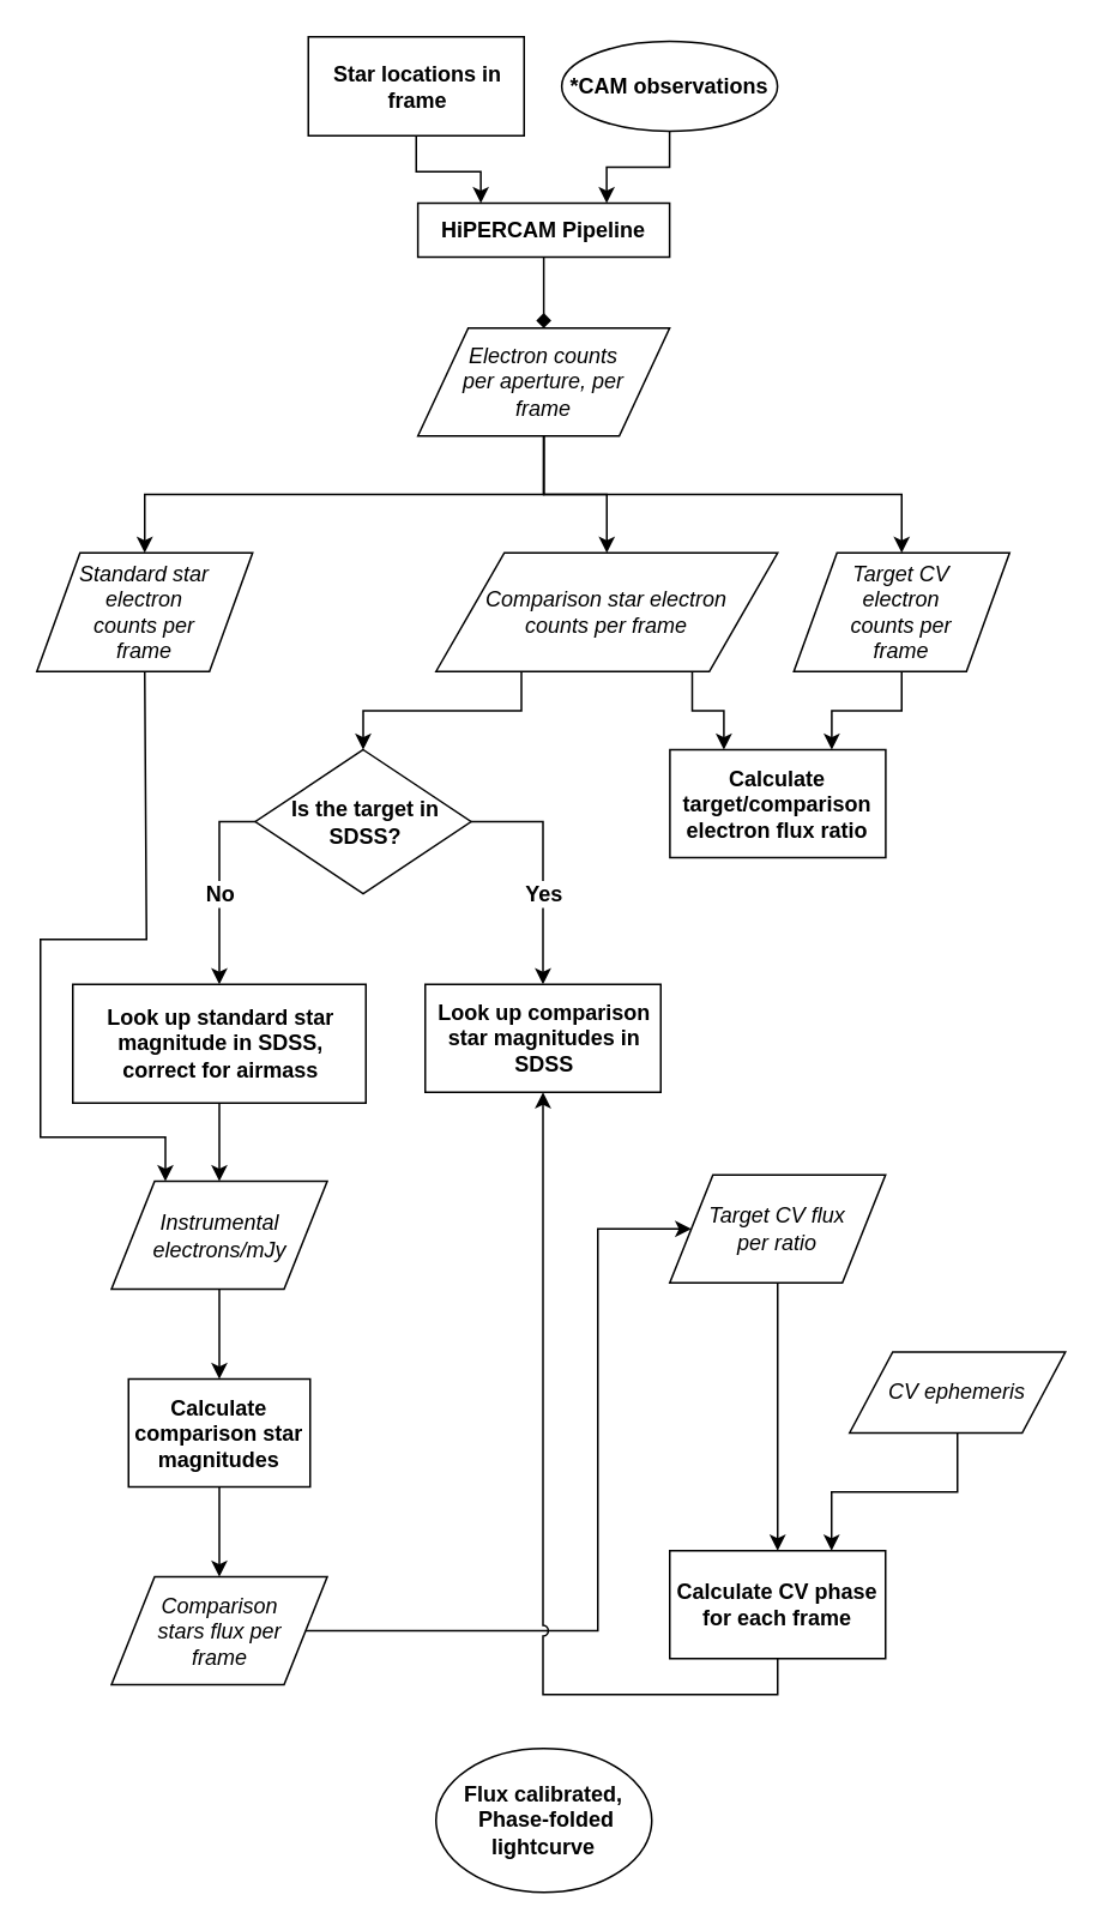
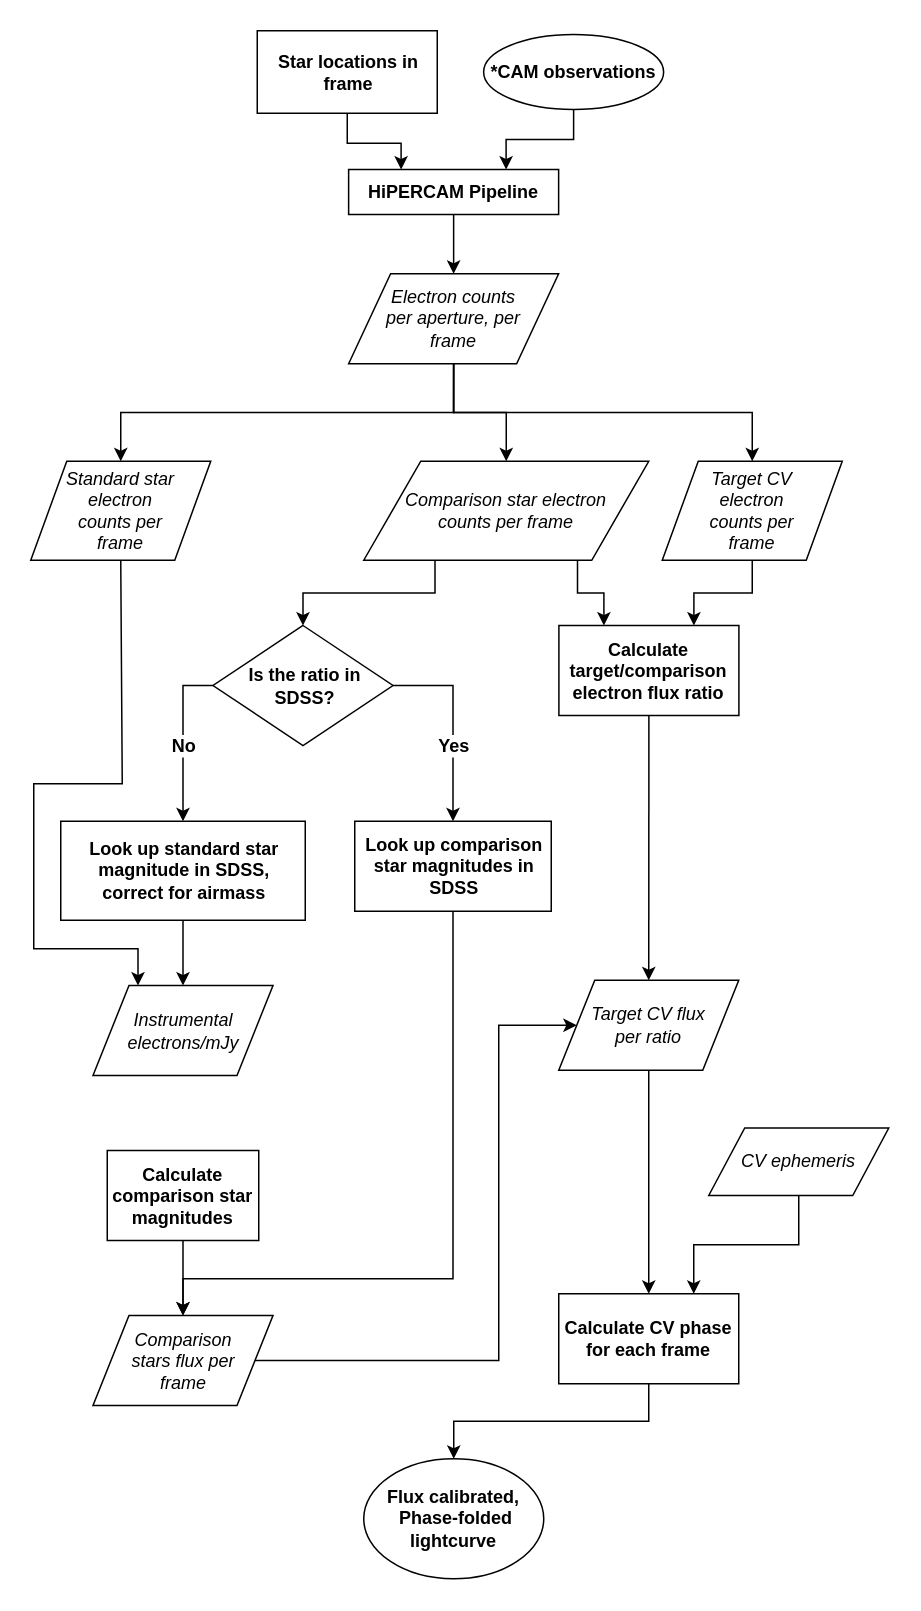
- <mxCell id="3" value="&lt;b&gt;*CAM observations&lt;/b&gt;" style="ellipse;whiteSpace=wrap;html=1;" vertex="1" parent="1"><mxGeometry x="311.92" y="22.5" width="120" height="50" as="geometry" /></mxCell>
+ <mxCell id="3" value="&lt;b&gt;*CAM observations&lt;/b&gt;" style="ellipse;whiteSpace=wrap;html=1;" vertex="1" parent="1"><mxGeometry x="321.92" y="22.5" width="120" height="50" as="geometry" /></mxCell>
- <mxCell id="15" style="edgeStyle=orthogonalEdgeStyle;rounded=0;orthogonalLoop=1;jettySize=auto;html=1;exitX=0.5;exitY=1;exitDx=0;exitDy=0;entryX=0.5;entryY=0;entryDx=0;entryDy=0;noEdgeStyle=1;orthogonal=1;endArrow=diamond;" edge="1" parent="1" source="16" target="20"><mxGeometry relative="1" as="geometry" /></mxCell>
+ <mxCell id="15" style="edgeStyle=orthogonalEdgeStyle;rounded=0;orthogonalLoop=1;jettySize=auto;html=1;exitX=0.5;exitY=1;exitDx=0;exitDy=0;entryX=0.5;entryY=0;entryDx=0;entryDy=0;noEdgeStyle=1;orthogonal=1;" edge="1" parent="1" source="16" target="20"><mxGeometry relative="1" as="geometry" /></mxCell>
- <mxCell id="10" value="&lt;div style=&quot;text-align: center&quot;&gt;&lt;b&gt;Is the target in SDSS?&lt;/b&gt;&lt;/div&gt;" style="rhombus;whiteSpace=wrap;html=1;align=left;spacingLeft=10;spacingRight=10;" vertex="1" parent="1"><mxGeometry x="141.5" y="416.5" width="120" height="80" as="geometry" /></mxCell>
+ <mxCell id="10" value="&lt;div style=&quot;text-align: center&quot;&gt;&lt;b&gt;Is the ratio in SDSS?&lt;/b&gt;&lt;/div&gt;" style="rhombus;whiteSpace=wrap;html=1;align=left;spacingLeft=10;spacingRight=10;" vertex="1" parent="1"><mxGeometry x="141.5" y="416.5" width="120" height="80" as="geometry" /></mxCell>
+ <mxCell id="34" style="edgeStyle=orthogonalEdgeStyle;rounded=0;jumpStyle=arc;orthogonalLoop=1;jettySize=auto;html=1;exitX=0.5;exitY=1;exitDx=0;exitDy=0;entryX=0.5;entryY=0;entryDx=0;entryDy=0;" edge="1" parent="1" source="35" target="42"><mxGeometry relative="1" as="geometry" /></mxCell>
- <mxCell id="30" style="edgeStyle=orthogonalEdgeStyle;rounded=0;orthogonalLoop=1;jettySize=auto;html=1;exitX=0.5;exitY=1;exitDx=0;exitDy=0;noEdgeStyle=1;orthogonal=1;" edge="1" parent="1" source="31" target="33"><mxGeometry relative="1" as="geometry" /></mxCell>
+ <mxCell id="13" style="edgeStyle=orthogonalEdgeStyle;rounded=0;jumpStyle=arc;orthogonalLoop=1;jettySize=auto;html=1;exitX=0.5;exitY=1;exitDx=0;exitDy=0;entryX=0.5;entryY=0;entryDx=0;entryDy=0;" edge="1" parent="1" source="14" target="22"><mxGeometry relative="1" as="geometry"><Array as="points"><mxPoint x="302" y="852" /><mxPoint x="122" y="852" /></Array></mxGeometry></mxCell>
- <mxCell id="36" style="edgeStyle=orthogonalEdgeStyle;rounded=0;jumpStyle=arc;orthogonalLoop=1;jettySize=auto;html=1;exitX=0.5;exitY=1;exitDx=0;exitDy=0;" edge="1" parent="1" source="37" target="14"><mxGeometry relative="1" as="geometry" /></mxCell>
+ <mxCell id="36" style="edgeStyle=orthogonalEdgeStyle;rounded=0;jumpStyle=arc;orthogonalLoop=1;jettySize=auto;html=1;exitX=0.5;exitY=1;exitDx=0;exitDy=0;entryX=0.5;entryY=0;entryDx=0;entryDy=0;" edge="1" parent="1" source="37" target="38"><mxGeometry relative="1" as="geometry" /></mxCell>
